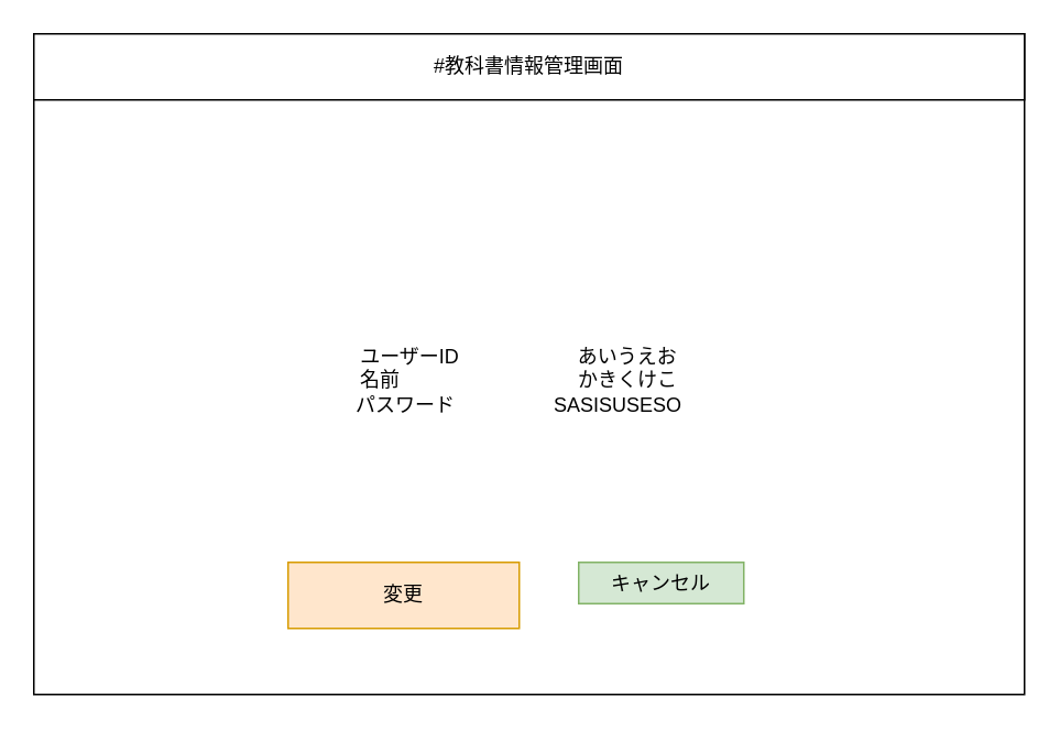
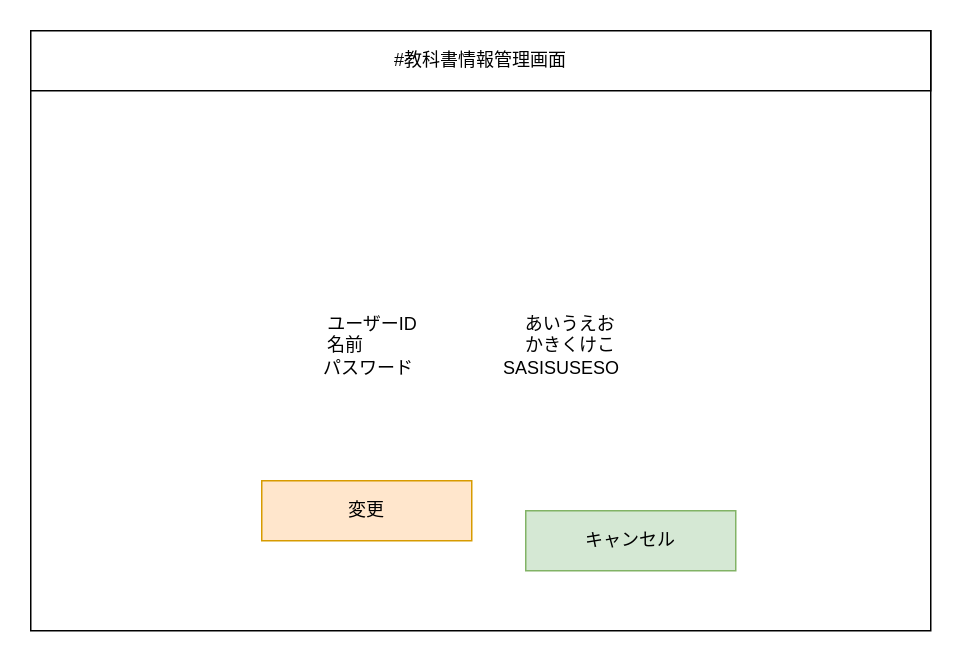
- <mxCell id="5" value="キャンセル" style="rounded=0;whiteSpace=wrap;html=1;fillColor=#d5e8d4;strokeColor=#82b366;" parent="1" vertex="1"><mxGeometry x="350" y="340" width="100" height="25" as="geometry" /></mxCell>
+ <mxCell id="5" value="キャンセル" style="rounded=0;whiteSpace=wrap;html=1;fillColor=#d5e8d4;strokeColor=#82b366;" parent="1" vertex="1"><mxGeometry x="350" y="340" width="140" height="40" as="geometry" /></mxCell>
- <mxCell id="4" value="変更" style="rounded=0;whiteSpace=wrap;html=1;fillColor=#ffe6cc;strokeColor=#d79b00;" parent="1" vertex="1"><mxGeometry x="174" y="340" width="140" height="40" as="geometry" /></mxCell>
+ <mxCell id="4" value="変更" style="rounded=0;whiteSpace=wrap;html=1;fillColor=#ffe6cc;strokeColor=#d79b00;" parent="1" vertex="1"><mxGeometry x="174" y="320" width="140" height="40" as="geometry" /></mxCell>
